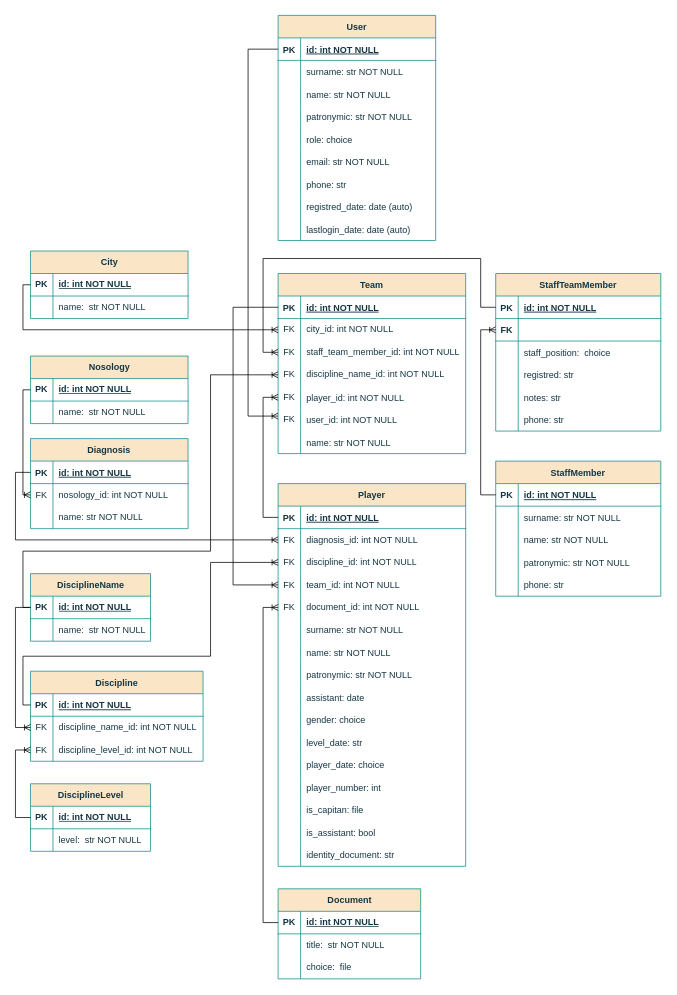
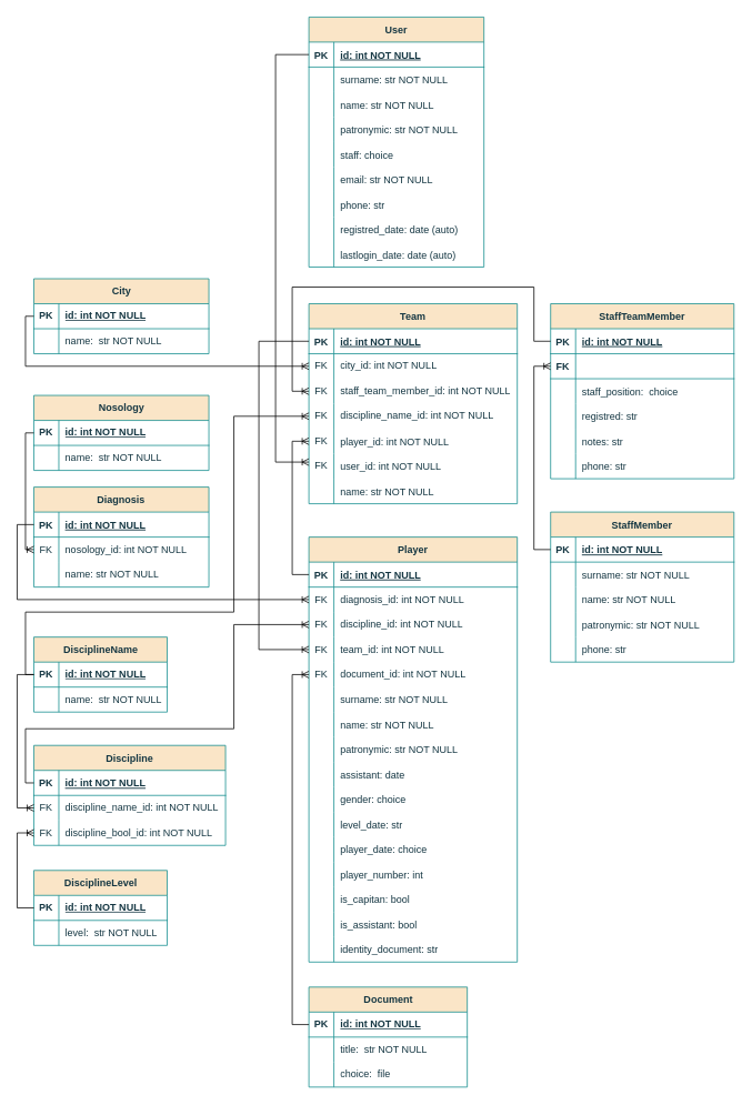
- <mxCell id="17" value="role: choice" style="shape=partialRectangle;connectable=0;fillColor=none;top=0;left=0;bottom=0;right=0;align=left;spacingLeft=6;overflow=hidden;rounded=0;labelBackgroundColor=none;strokeColor=#0F8B8D;fontColor=#143642;" vertex="1" parent="15"><mxGeometry x="30" width="180" height="30" as="geometry"><mxRectangle width="180" height="30" as="alternateBounds" /></mxGeometry></mxCell>
+ <mxCell id="17" value="staff: choice" style="shape=partialRectangle;connectable=0;fillColor=none;top=0;left=0;bottom=0;right=0;align=left;spacingLeft=6;overflow=hidden;rounded=0;labelBackgroundColor=none;strokeColor=#0F8B8D;fontColor=#143642;" vertex="1" parent="15"><mxGeometry x="30" width="180" height="30" as="geometry"><mxRectangle width="180" height="30" as="alternateBounds" /></mxGeometry></mxCell>
- <mxCell id="203" value="discipline_level_id: int NOT NULL" style="shape=partialRectangle;connectable=0;fillColor=none;top=0;left=0;bottom=0;right=0;align=left;spacingLeft=6;fontStyle=0;overflow=hidden;whiteSpace=wrap;html=1;rounded=0;labelBackgroundColor=none;strokeColor=#0F8B8D;fontColor=#143642;" vertex="1" parent="201"><mxGeometry x="30" width="200" height="30" as="geometry"><mxRectangle width="200" height="30" as="alternateBounds" /></mxGeometry></mxCell>
+ <mxCell id="203" value="discipline_bool_id: int NOT NULL" style="shape=partialRectangle;connectable=0;fillColor=none;top=0;left=0;bottom=0;right=0;align=left;spacingLeft=6;fontStyle=0;overflow=hidden;whiteSpace=wrap;html=1;rounded=0;labelBackgroundColor=none;strokeColor=#0F8B8D;fontColor=#143642;" vertex="1" parent="201"><mxGeometry x="30" width="200" height="30" as="geometry"><mxRectangle width="200" height="30" as="alternateBounds" /></mxGeometry></mxCell>
- <mxCell id="152" value="is_capitan: file" style="shape=partialRectangle;connectable=0;fillColor=none;top=0;left=0;bottom=0;right=0;align=left;spacingLeft=6;overflow=hidden;rounded=0;labelBackgroundColor=none;strokeColor=#0F8B8D;fontColor=#143642;" vertex="1" parent="150"><mxGeometry x="30" width="220" height="30" as="geometry"><mxRectangle width="220" height="30" as="alternateBounds" /></mxGeometry></mxCell>
+ <mxCell id="152" value="is_capitan: bool" style="shape=partialRectangle;connectable=0;fillColor=none;top=0;left=0;bottom=0;right=0;align=left;spacingLeft=6;overflow=hidden;rounded=0;labelBackgroundColor=none;strokeColor=#0F8B8D;fontColor=#143642;" vertex="1" parent="150"><mxGeometry x="30" width="220" height="30" as="geometry"><mxRectangle width="220" height="30" as="alternateBounds" /></mxGeometry></mxCell>
